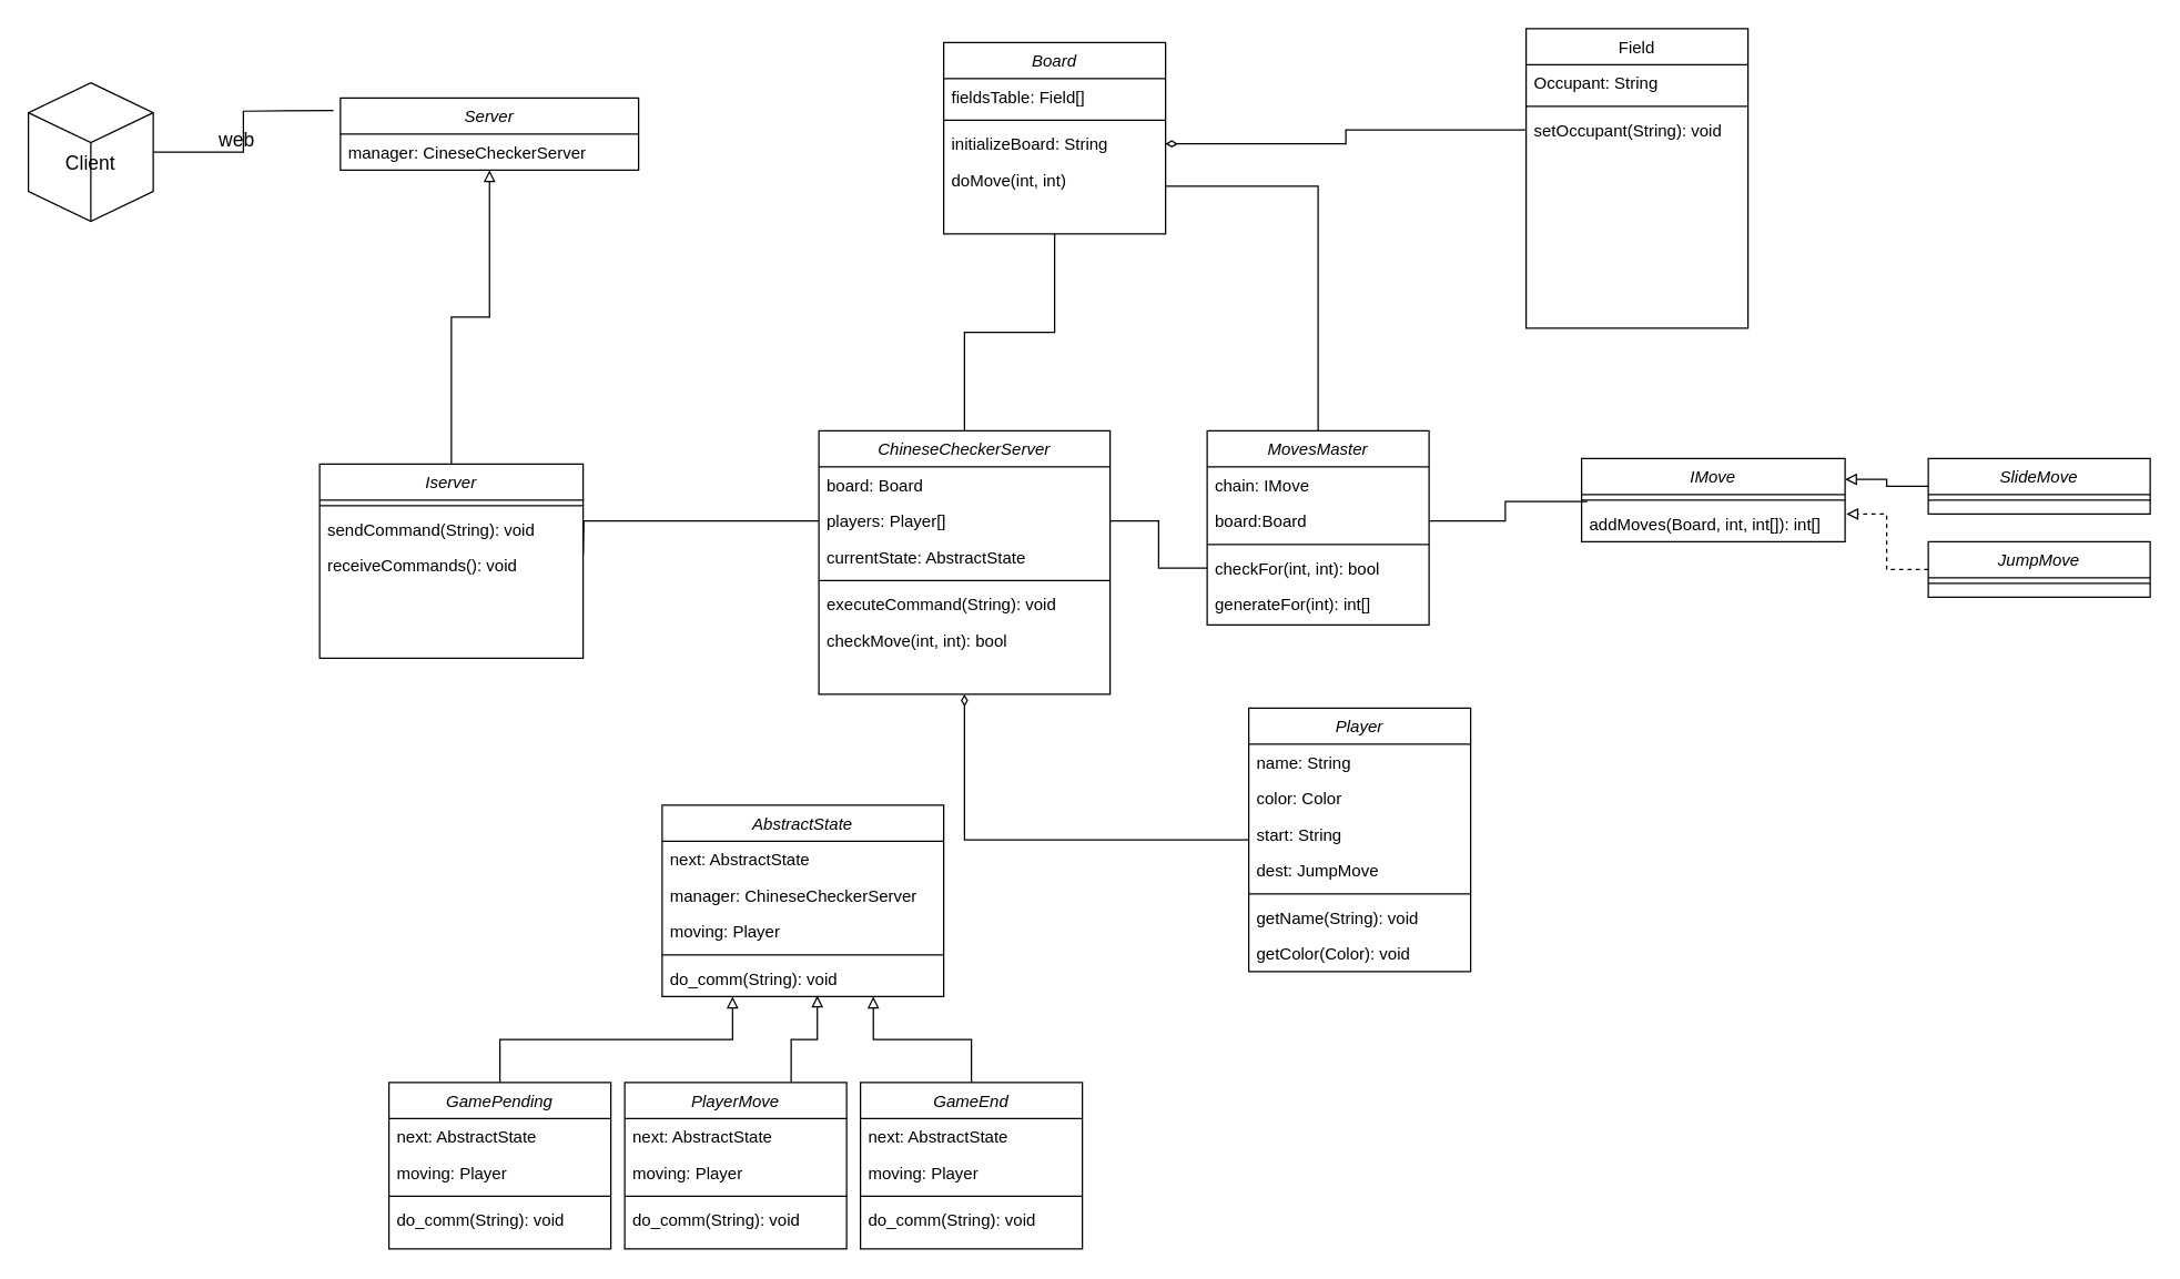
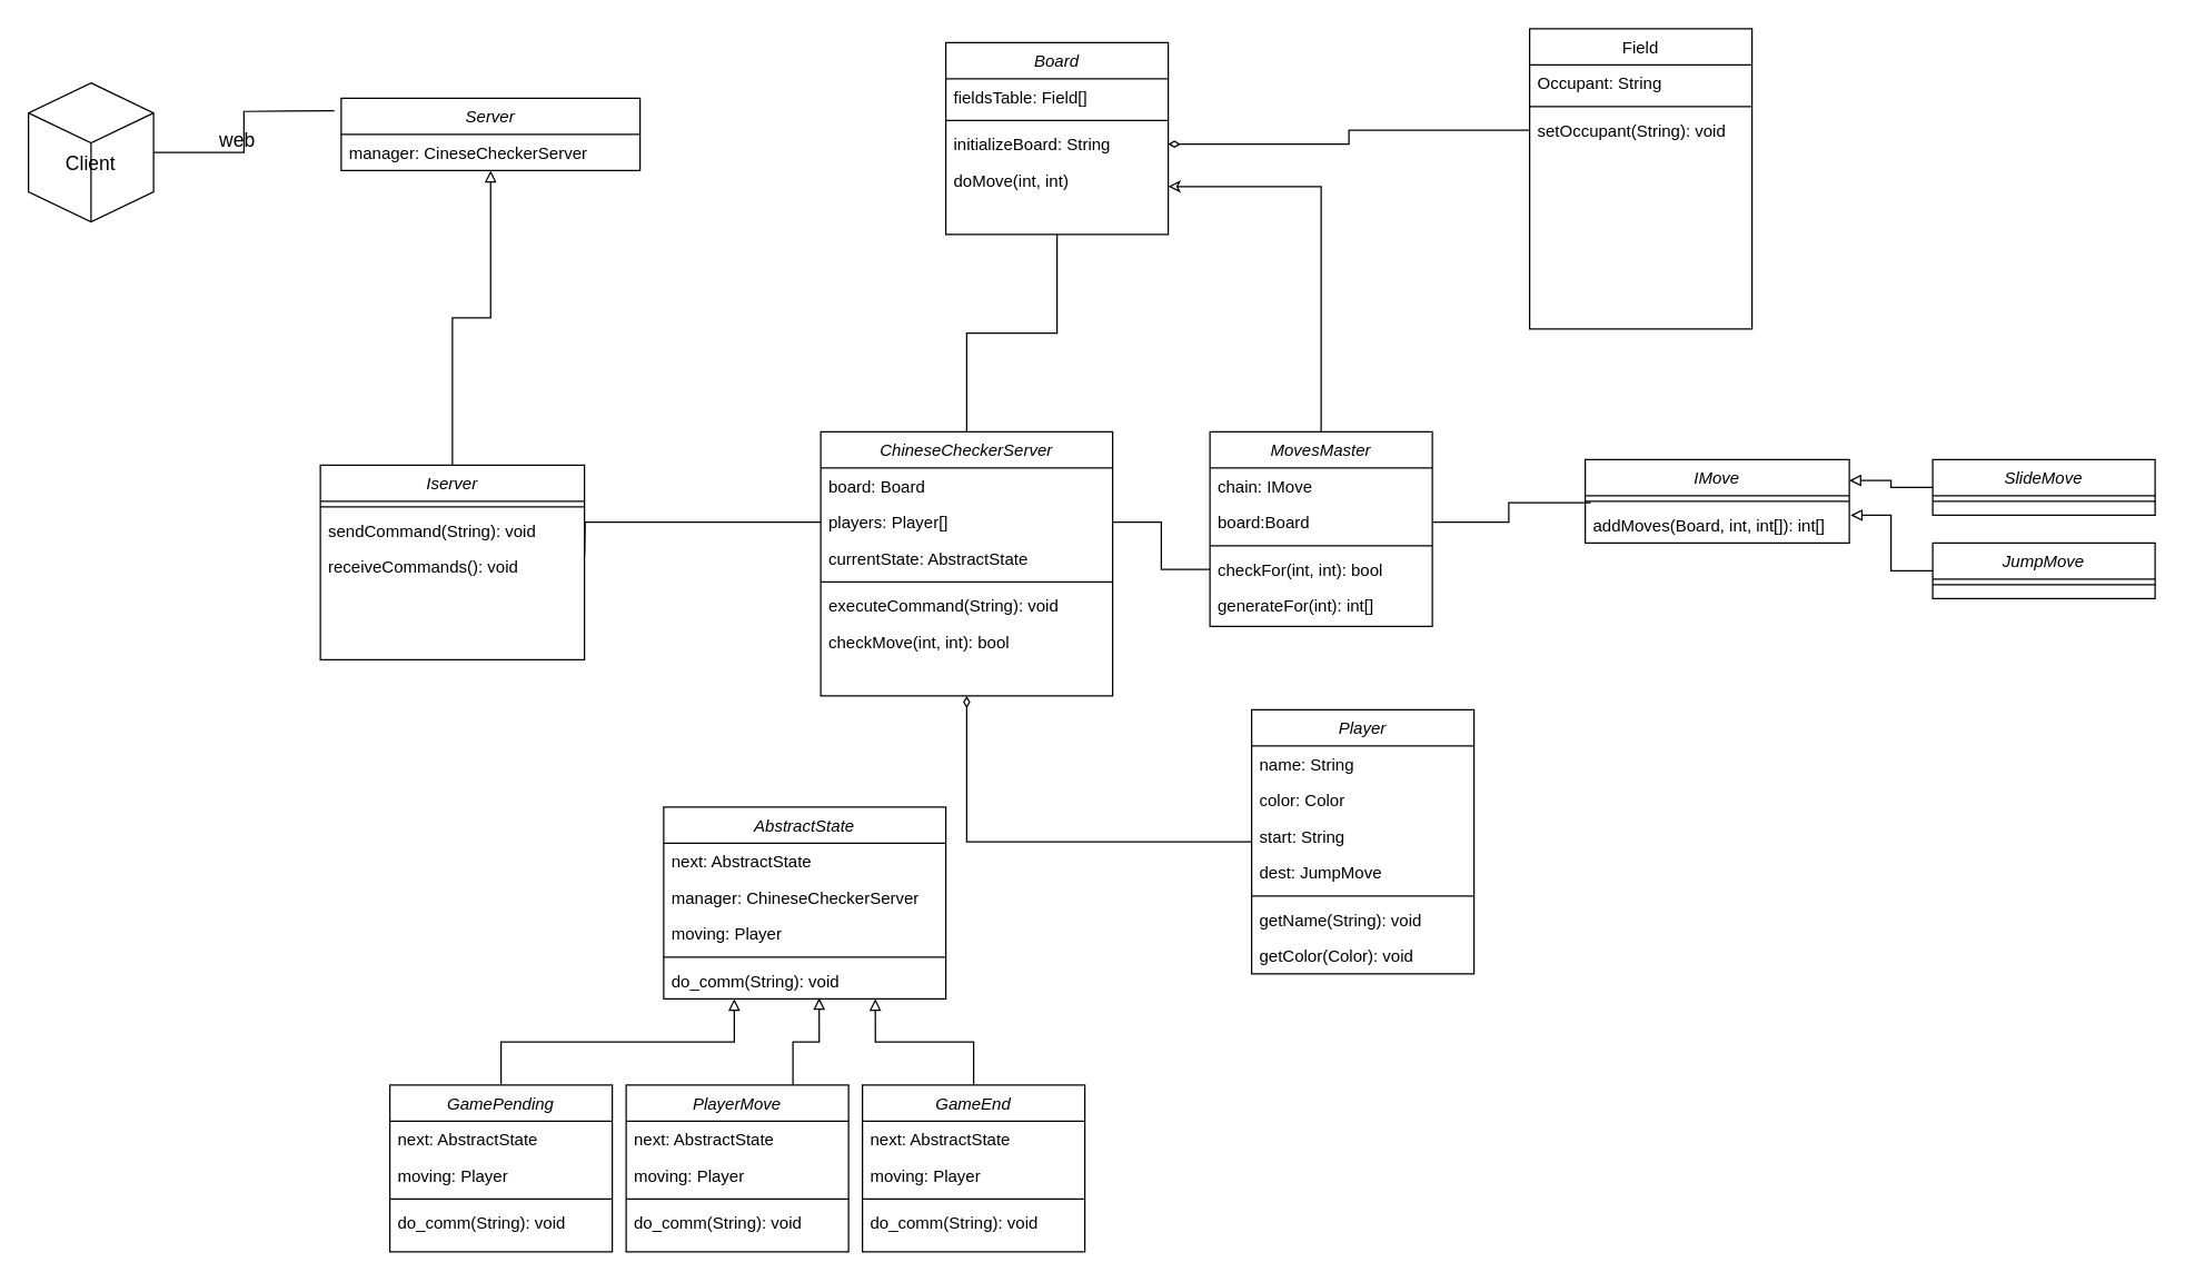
- <mxCell id="29" style="edgeStyle=orthogonalEdgeStyle;rounded=0;orthogonalLoop=1;jettySize=auto;html=1;exitX=0.5;exitY=0;exitDx=0;exitDy=0;entryX=1;entryY=0.75;entryDx=0;entryDy=0;fontSize=14;endArrow=none;endFill=0;" parent="1" source="30" target="2" edge="1"><mxGeometry relative="1" as="geometry" /></mxCell>
+ <mxCell id="29" style="edgeStyle=orthogonalEdgeStyle;rounded=0;orthogonalLoop=1;jettySize=auto;html=1;exitX=0.5;exitY=0;exitDx=0;exitDy=0;entryX=1;entryY=0.75;entryDx=0;entryDy=0;fontSize=14;endArrow=classic;endFill=0;" parent="1" source="30" target="2" edge="1"><mxGeometry relative="1" as="geometry" /></mxCell>
- <mxCell id="45" style="edgeStyle=orthogonalEdgeStyle;rounded=0;orthogonalLoop=1;jettySize=auto;html=1;exitX=0;exitY=0.5;exitDx=0;exitDy=0;entryX=1.005;entryY=0.231;entryDx=0;entryDy=0;entryPerimeter=0;fontSize=14;endArrow=block;endFill=0;dashed=1;" parent="1" source="46" target="40" edge="1"><mxGeometry relative="1" as="geometry" /></mxCell>
+ <mxCell id="45" style="edgeStyle=orthogonalEdgeStyle;rounded=0;orthogonalLoop=1;jettySize=auto;html=1;exitX=0;exitY=0.5;exitDx=0;exitDy=0;entryX=1.005;entryY=0.231;entryDx=0;entryDy=0;entryPerimeter=0;fontSize=14;endArrow=block;endFill=0;" parent="1" source="46" target="40" edge="1"><mxGeometry relative="1" as="geometry" /></mxCell>
